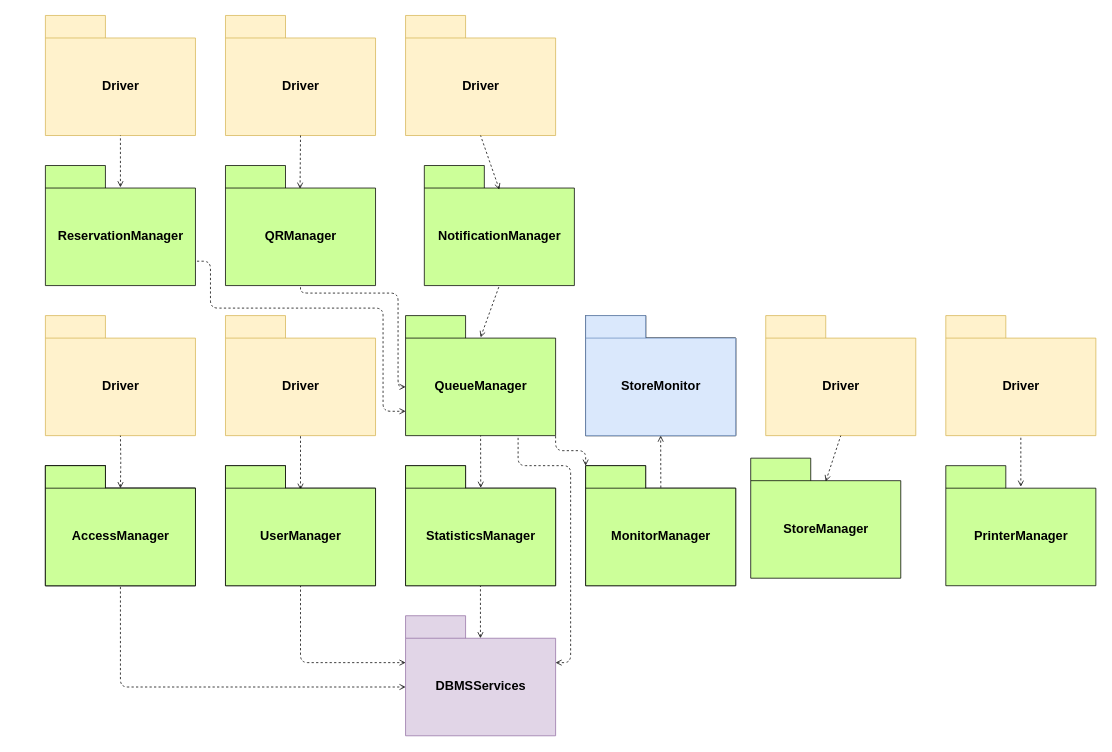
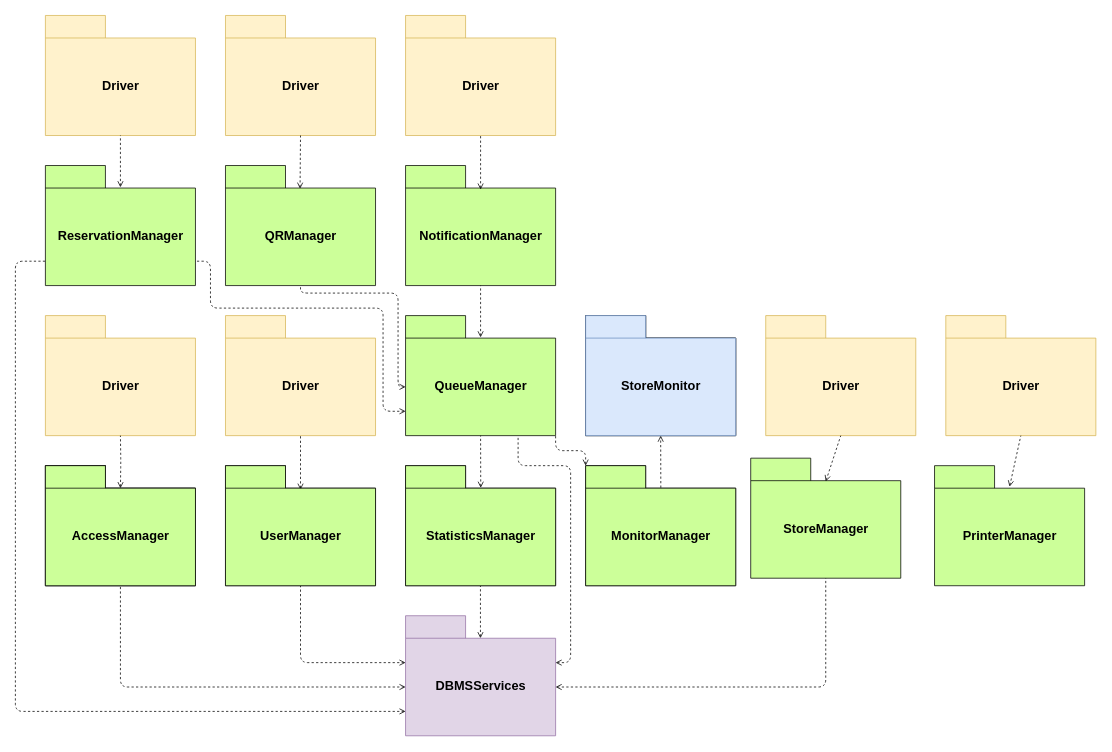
- <mxCell id="10" value="&lt;font style=&quot;font-size: 17px&quot;&gt;NotificationManager&lt;/font&gt;" style="shape=folder;fontStyle=1;tabWidth=80;tabHeight=30;tabPosition=left;html=1;boundedLbl=1;fillColor=#CCFF99;" parent="1" vertex="1"><mxGeometry x="565" y="220" width="200" height="160" as="geometry" /></mxCell>
+ <mxCell id="10" value="&lt;font style=&quot;font-size: 17px&quot;&gt;NotificationManager&lt;/font&gt;" style="shape=folder;fontStyle=1;tabWidth=80;tabHeight=30;tabPosition=left;html=1;boundedLbl=1;fillColor=#CCFF99;" parent="1" vertex="1"><mxGeometry x="540" y="220" width="200" height="160" as="geometry" /></mxCell>
- <mxCell id="20" value="&lt;font style=&quot;font-size: 17px&quot;&gt;PrinterManager&lt;/font&gt;" style="shape=folder;fontStyle=1;tabWidth=80;tabHeight=30;tabPosition=left;html=1;boundedLbl=1;fillColor=#CCFF99;" parent="1" vertex="1"><mxGeometry x="1260" y="620" width="200" height="160" as="geometry" /></mxCell>
+ <mxCell id="20" value="&lt;font style=&quot;font-size: 17px&quot;&gt;PrinterManager&lt;/font&gt;" style="shape=folder;fontStyle=1;tabWidth=80;tabHeight=30;tabPosition=left;html=1;boundedLbl=1;fillColor=#CCFF99;" parent="1" vertex="1"><mxGeometry x="1245" y="620" width="200" height="160" as="geometry" /></mxCell>
+ <mxCell id="17" value="" style="endArrow=none;dashed=1;html=1;entryX=0.5;entryY=1;entryDx=0;entryDy=0;entryPerimeter=0;exitX=0;exitY=0;exitDx=200;exitDy=95;exitPerimeter=0;edgeStyle=orthogonalEdgeStyle;startArrow=open;startFill=0;" parent="1" source="5" target="14" edge="1"><mxGeometry width="50" height="50" relative="1" as="geometry"><mxPoint x="860" y="970" as="sourcePoint" /><mxPoint x="1070" y="860" as="targetPoint" /></mxGeometry></mxCell>
+ <mxCell id="23" value="" style="endArrow=none;dashed=1;html=1;entryX=0;entryY=0;entryDx=0;entryDy=127.5;entryPerimeter=0;exitX=0;exitY=0;exitDx=0;exitDy=127.5;exitPerimeter=0;edgeStyle=orthogonalEdgeStyle;startArrow=open;startFill=0;" parent="1" source="5" target="21" edge="1"><mxGeometry width="50" height="50" relative="1" as="geometry"><mxPoint x="-100" y="730" as="sourcePoint" /><mxPoint x="-50" y="680" as="targetPoint" /><Array as="points"><mxPoint x="20" y="948" /><mxPoint x="20" y="348" /></Array></mxGeometry></mxCell>
